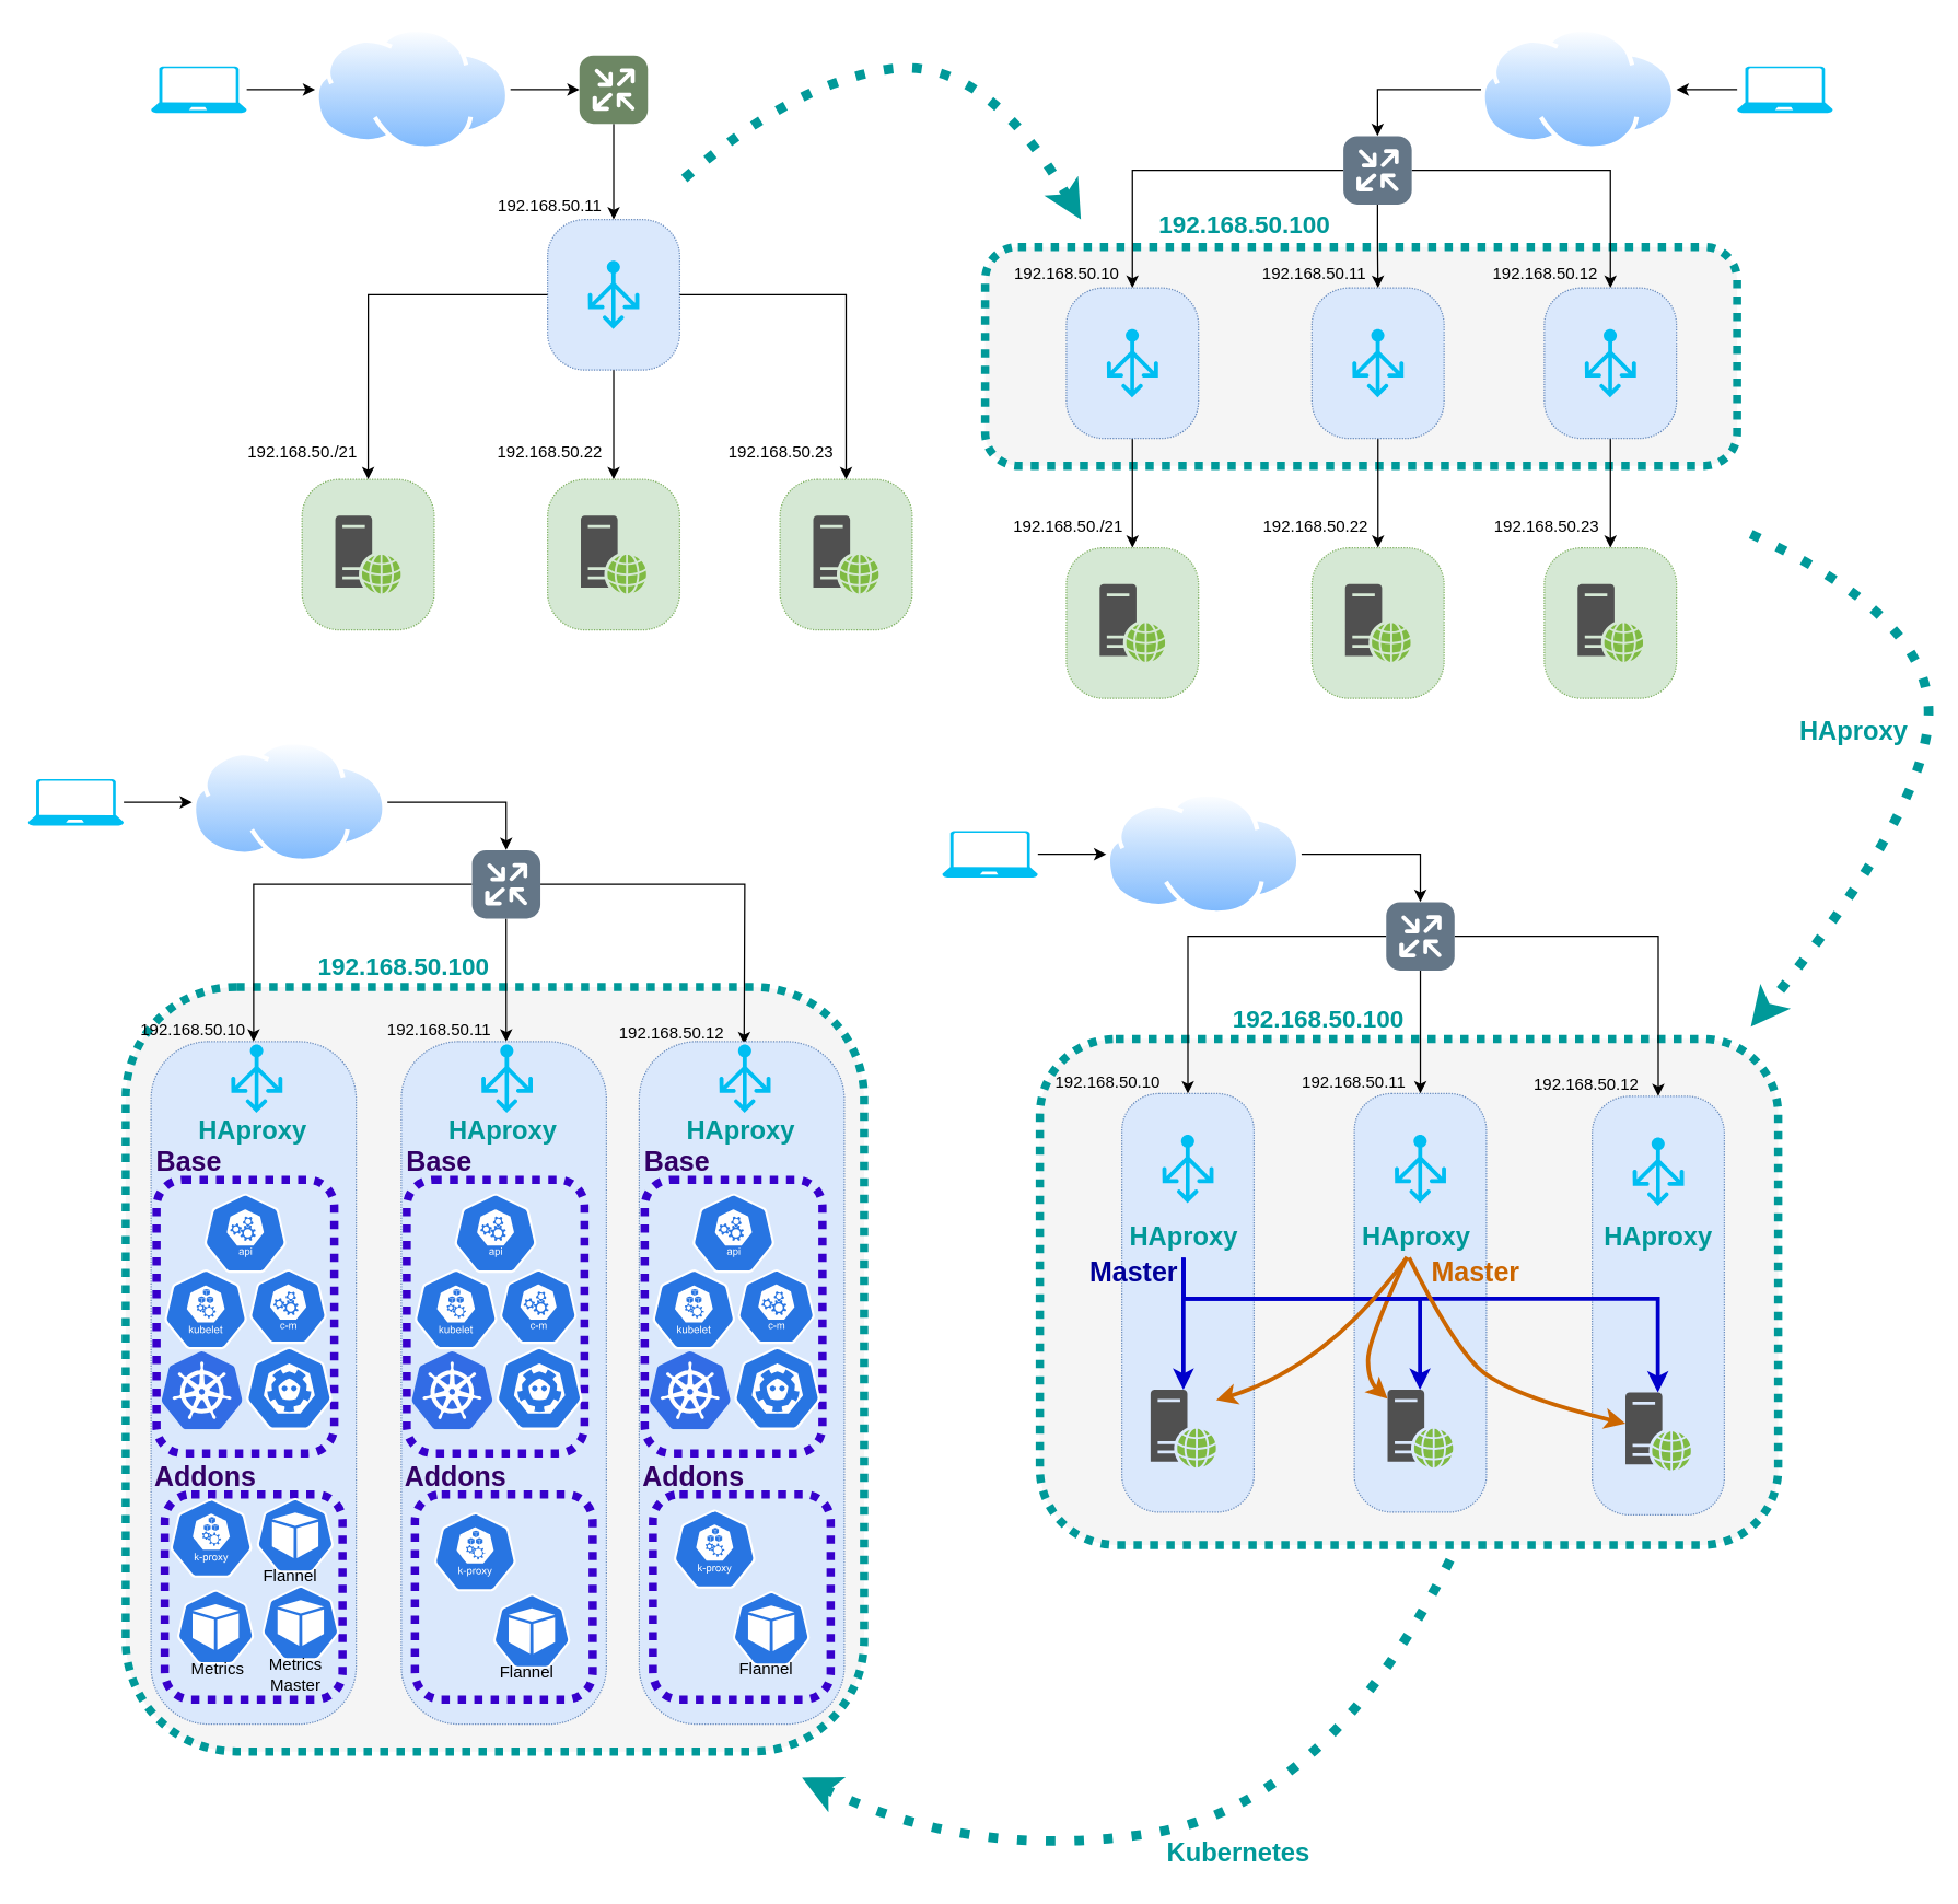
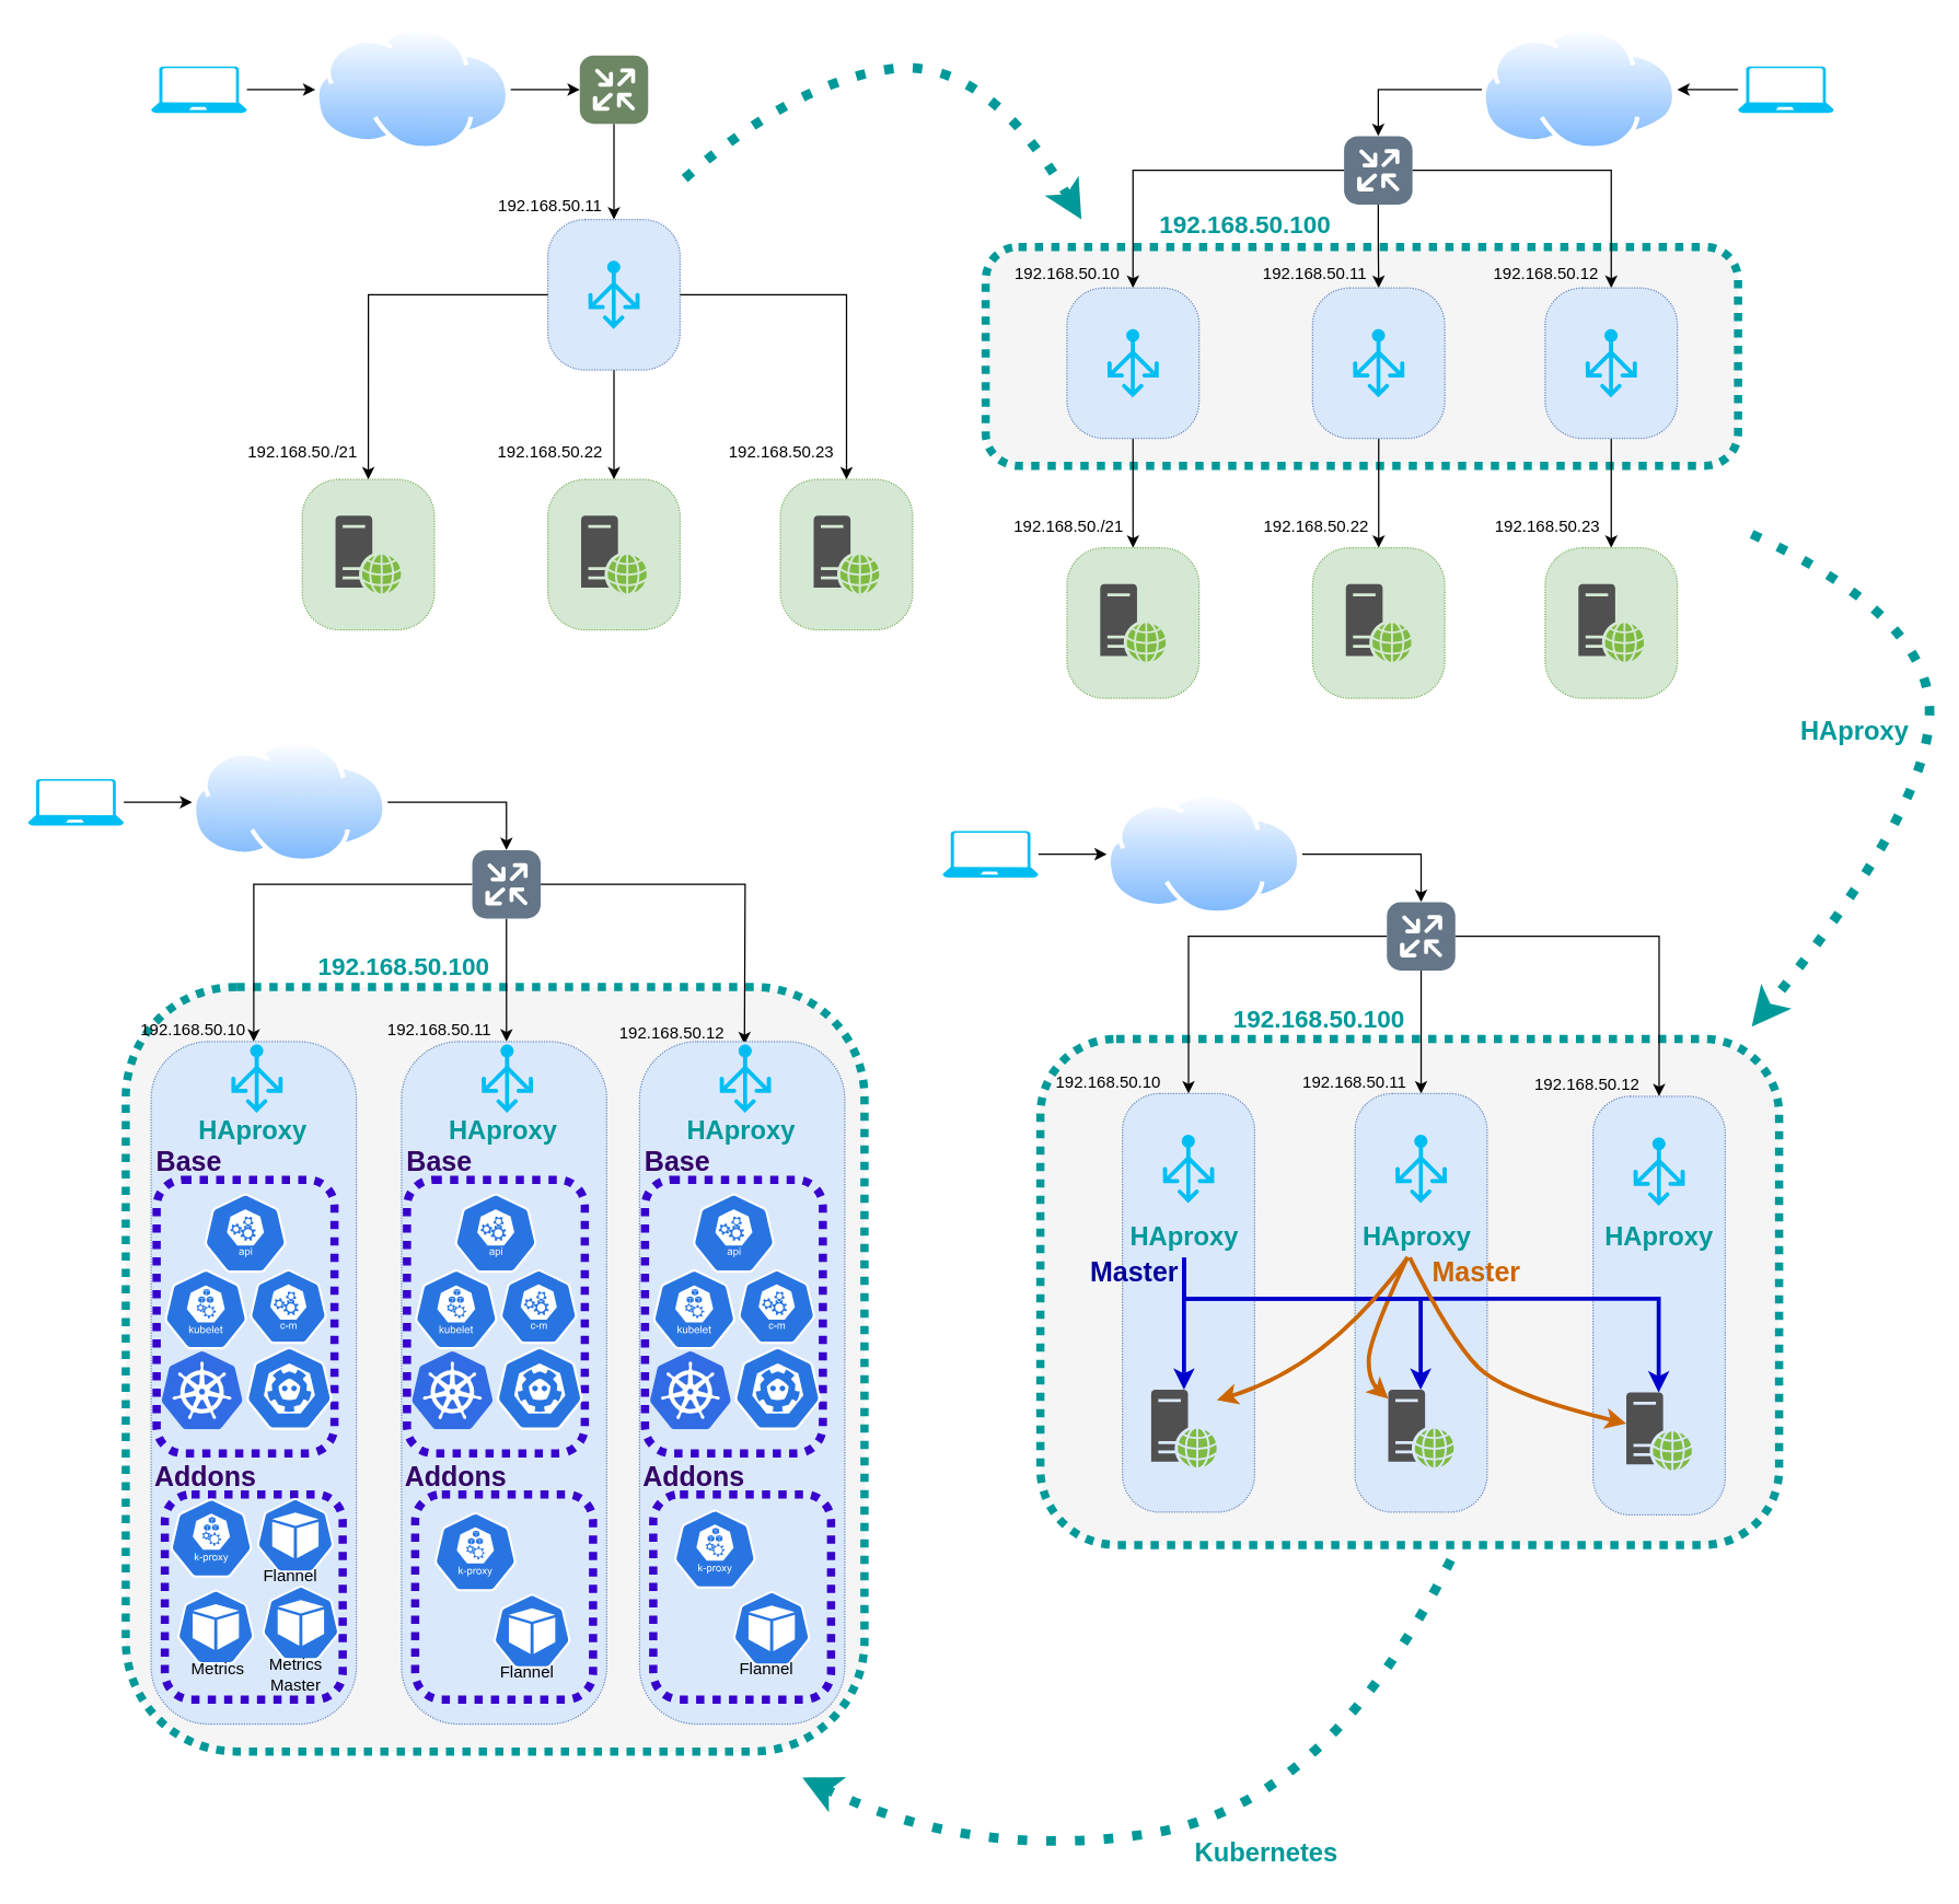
- <mxCell id="169" value="&lt;b style=&quot;font-size: 19px&quot;&gt;&lt;font style=&quot;font-size: 19px&quot; color=&quot;#009999&quot;&gt;Kubernetes&lt;/font&gt;&lt;/b&gt;" style="text;html=1;align=center;verticalAlign=middle;resizable=0;points=[];autosize=1;strokeWidth=1;fontSize=19;" parent="1" vertex="1"><mxGeometry x="845" y="1340" width="120" height="30" as="geometry" /></mxCell>
+ <mxCell id="169" value="&lt;b style=&quot;font-size: 19px&quot;&gt;&lt;font style=&quot;font-size: 19px&quot; color=&quot;#009999&quot;&gt;Kubernetes&lt;/font&gt;&lt;/b&gt;" style="text;html=1;align=center;verticalAlign=middle;resizable=0;points=[];autosize=1;strokeWidth=1;fontSize=19;" parent="1" vertex="1"><mxGeometry x="865" y="1340" width="120" height="30" as="geometry" /></mxCell>
